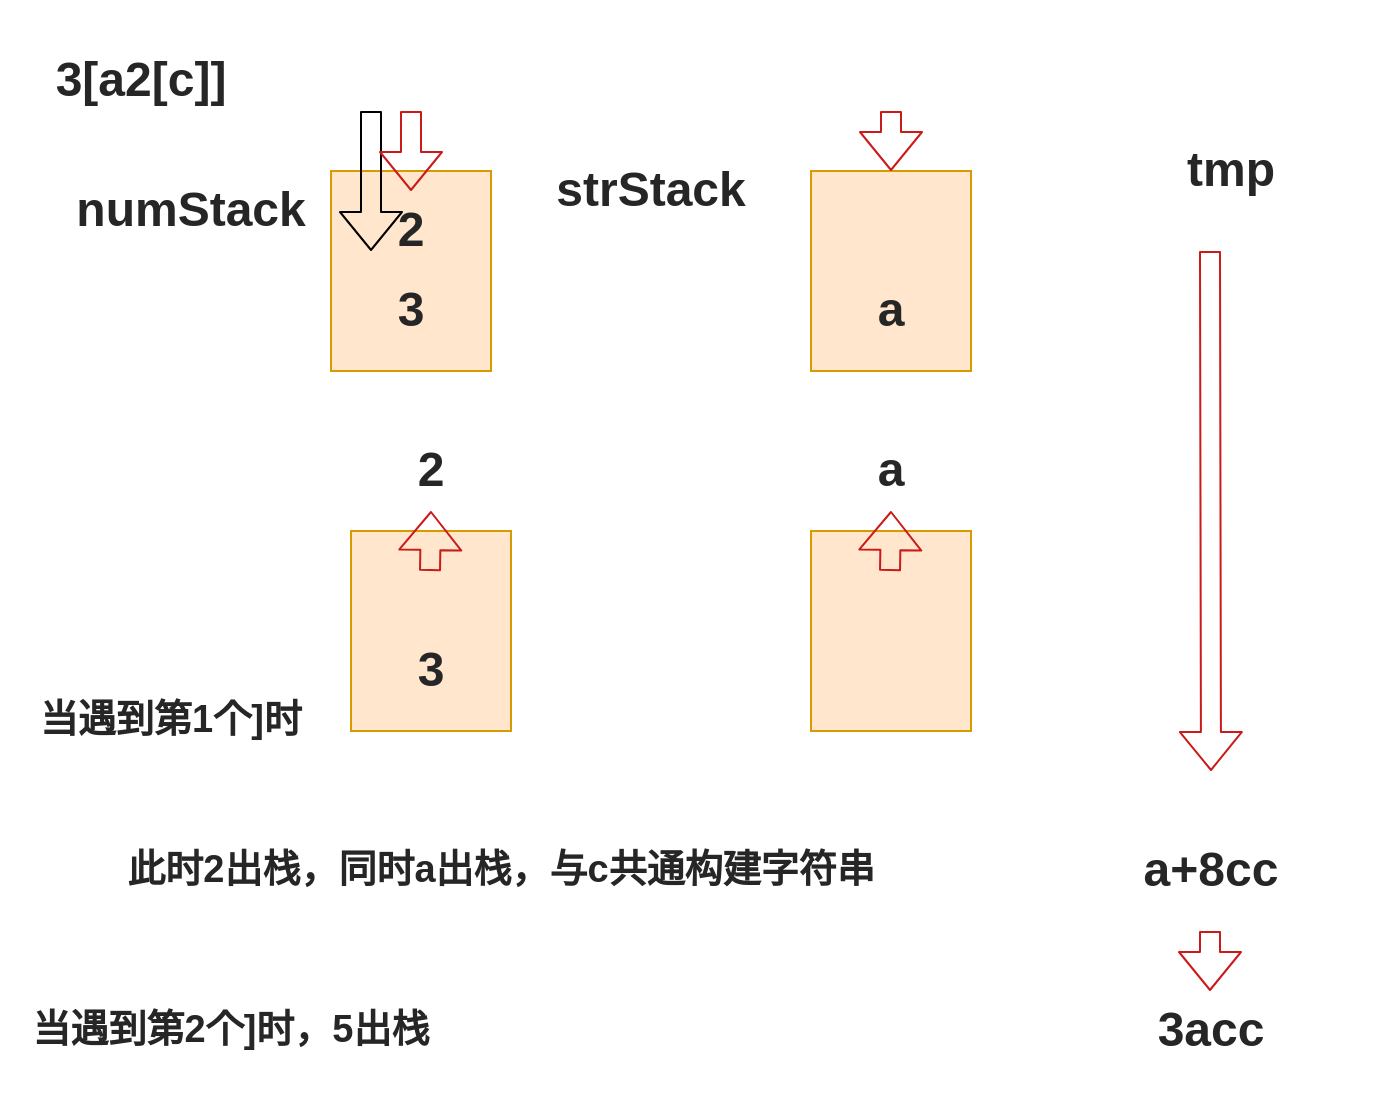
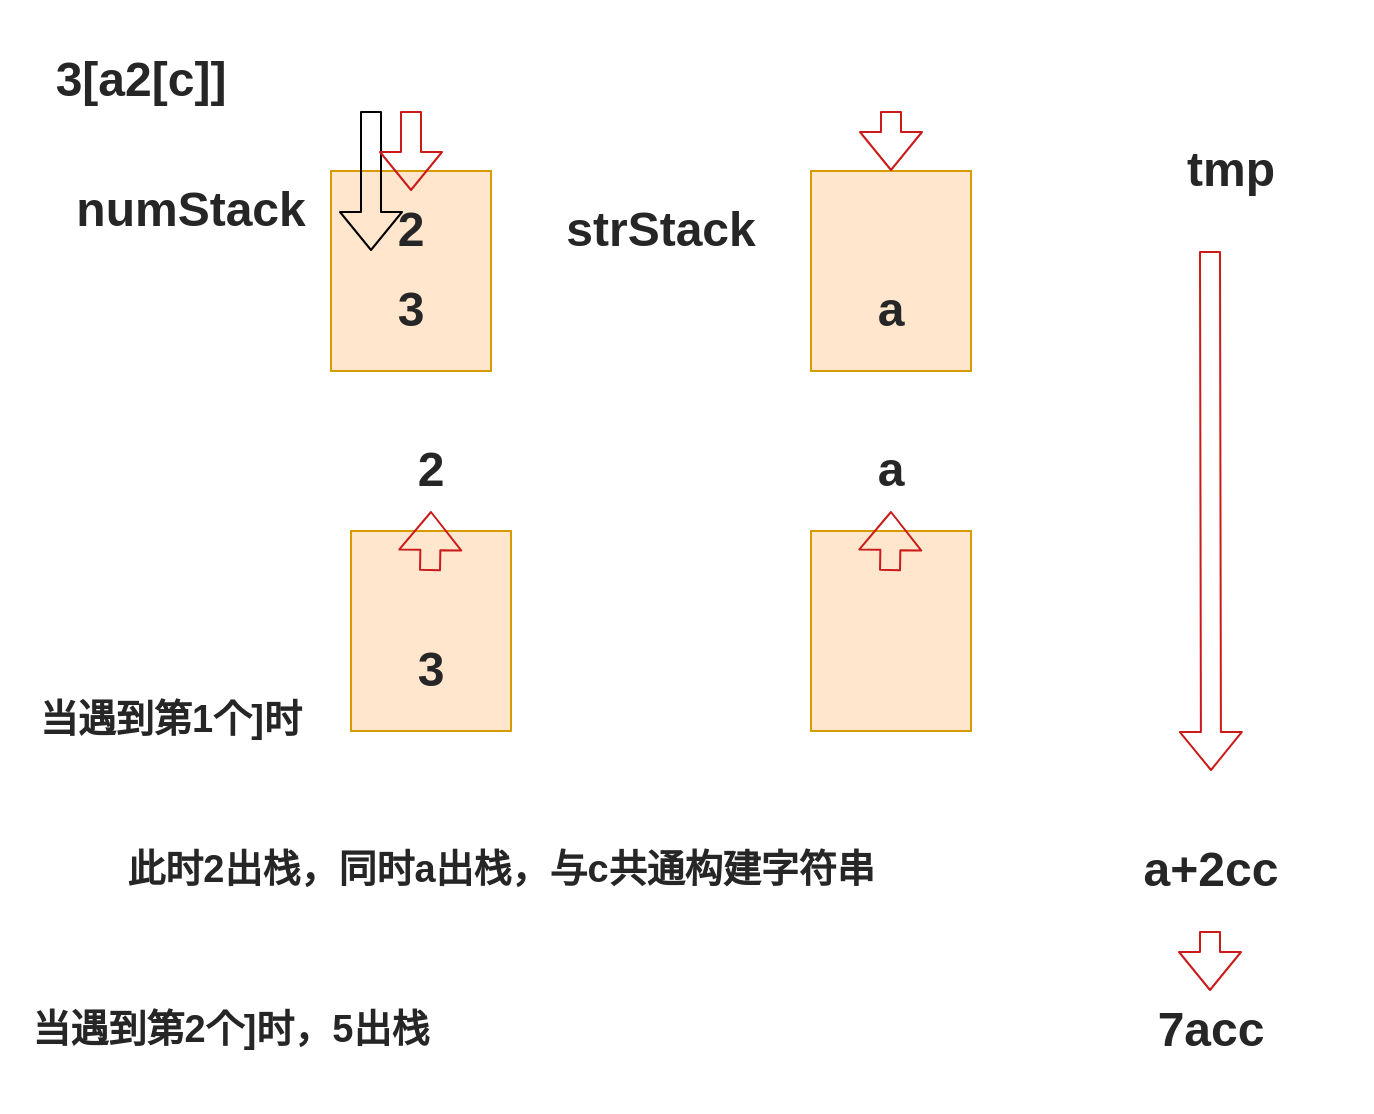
- <mxCell id="10" value="strStack" style="text;strokeColor=none;fillColor=none;html=1;fontSize=24;fontStyle=1;verticalAlign=middle;align=center;fontColor=#272626;" vertex="1" parent="1"><mxGeometry x="275" y="75" width="100" height="40" as="geometry" /></mxCell>
+ <mxCell id="10" value="strStack" style="text;strokeColor=none;fillColor=none;html=1;fontSize=24;fontStyle=1;verticalAlign=middle;align=center;fontColor=#272626;" vertex="1" parent="1"><mxGeometry x="280" y="95" width="100" height="40" as="geometry" /></mxCell>
- <mxCell id="23" value="a+8cc" style="text;strokeColor=none;fillColor=none;html=1;fontSize=24;fontStyle=1;verticalAlign=middle;align=center;fontColor=#272626;" vertex="1" parent="1"><mxGeometry x="555" y="415" width="100" height="40" as="geometry" /></mxCell>
+ <mxCell id="23" value="a+2cc" style="text;strokeColor=none;fillColor=none;html=1;fontSize=24;fontStyle=1;verticalAlign=middle;align=center;fontColor=#272626;" vertex="1" parent="1"><mxGeometry x="555" y="415" width="100" height="40" as="geometry" /></mxCell>
- <mxCell id="26" value="3acc" style="text;strokeColor=none;fillColor=none;html=1;fontSize=24;fontStyle=1;verticalAlign=middle;align=center;fontColor=#272626;" vertex="1" parent="1"><mxGeometry x="555" y="495" width="100" height="40" as="geometry" /></mxCell>
+ <mxCell id="26" value="7acc" style="text;strokeColor=none;fillColor=none;html=1;fontSize=24;fontStyle=1;verticalAlign=middle;align=center;fontColor=#272626;" vertex="1" parent="1"><mxGeometry x="555" y="495" width="100" height="40" as="geometry" /></mxCell>
